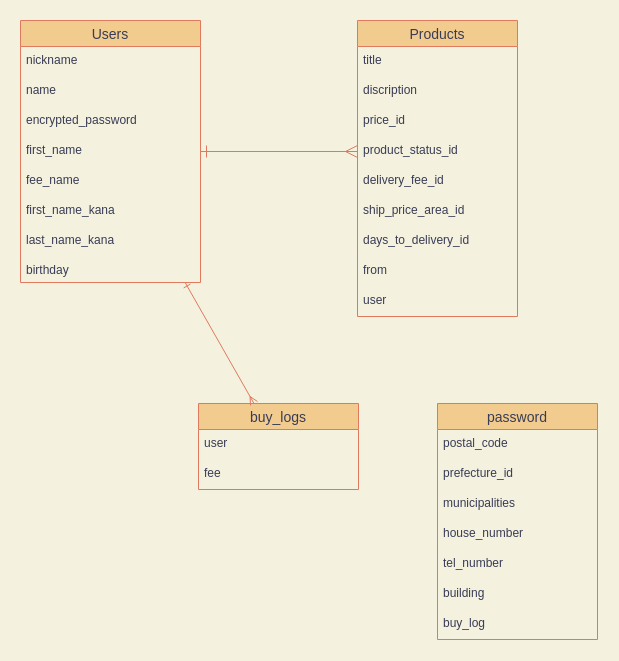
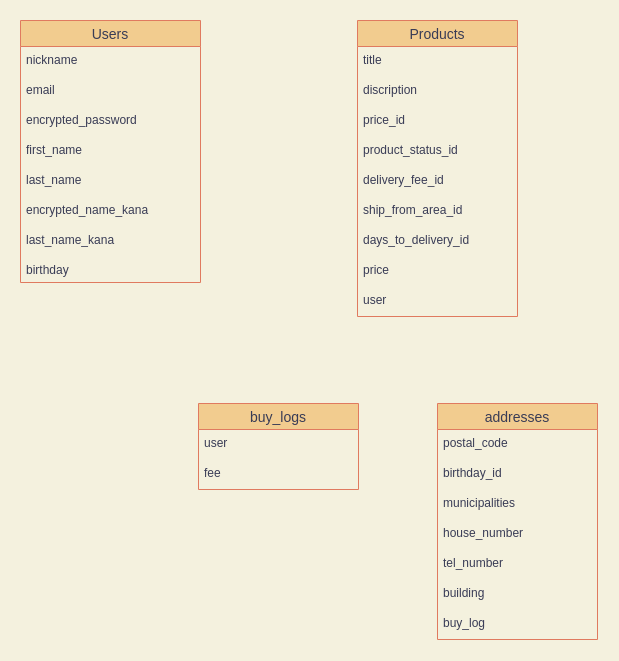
- <mxCell id="4" value="name" style="text;strokeColor=none;fillColor=none;spacingLeft=4;spacingRight=4;overflow=hidden;rotatable=0;points=[[0,0.5],[1,0.5]];portConstraint=eastwest;fontSize=12;fontColor=#393C56;" parent="2" vertex="1"><mxGeometry y="56" width="180" height="30" as="geometry" /></mxCell>
+ <mxCell id="4" value="email" style="text;strokeColor=none;fillColor=none;spacingLeft=4;spacingRight=4;overflow=hidden;rotatable=0;points=[[0,0.5],[1,0.5]];portConstraint=eastwest;fontSize=12;fontColor=#393C56;" parent="2" vertex="1"><mxGeometry y="56" width="180" height="30" as="geometry" /></mxCell>
- <mxCell id="32" style="edgeStyle=orthogonalEdgeStyle;rounded=0;orthogonalLoop=1;jettySize=auto;html=1;exitX=1;exitY=0.5;exitDx=0;exitDy=0;entryX=0;entryY=0.5;entryDx=0;entryDy=0;endArrow=ERmany;endFill=0;startArrow=ERone;startFill=0;targetPerimeterSpacing=10;endSize=10;sourcePerimeterSpacing=10;startSize=10;strokeColor=#E07A5F;fontColor=#393C56;labelBackgroundColor=#F4F1DE;" parent="1" source="6" target="23" edge="1"><mxGeometry relative="1" as="geometry" /></mxCell>
- <mxCell id="7" value="fee_name" style="text;strokeColor=none;fillColor=none;spacingLeft=4;spacingRight=4;overflow=hidden;rotatable=0;points=[[0,0.5],[1,0.5]];portConstraint=eastwest;fontSize=12;fontColor=#393C56;" parent="2" vertex="1"><mxGeometry y="146" width="180" height="30" as="geometry" /></mxCell>
+ <mxCell id="7" value="last_name" style="text;strokeColor=none;fillColor=none;spacingLeft=4;spacingRight=4;overflow=hidden;rotatable=0;points=[[0,0.5],[1,0.5]];portConstraint=eastwest;fontSize=12;fontColor=#393C56;" parent="2" vertex="1"><mxGeometry y="146" width="180" height="30" as="geometry" /></mxCell>
- <mxCell id="8" value="first_name_kana" style="text;strokeColor=none;fillColor=none;spacingLeft=4;spacingRight=4;overflow=hidden;rotatable=0;points=[[0,0.5],[1,0.5]];portConstraint=eastwest;fontSize=12;fontColor=#393C56;" parent="2" vertex="1"><mxGeometry y="176" width="180" height="30" as="geometry" /></mxCell>
+ <mxCell id="8" value="encrypted_name_kana" style="text;strokeColor=none;fillColor=none;spacingLeft=4;spacingRight=4;overflow=hidden;rotatable=0;points=[[0,0.5],[1,0.5]];portConstraint=eastwest;fontSize=12;fontColor=#393C56;" parent="2" vertex="1"><mxGeometry y="176" width="180" height="30" as="geometry" /></mxCell>
- <mxCell id="25" value="ship_price_area_id" style="text;strokeColor=none;fillColor=none;spacingLeft=4;spacingRight=4;overflow=hidden;rotatable=0;points=[[0,0.5],[1,0.5]];portConstraint=eastwest;fontSize=12;fontColor=#393C56;" parent="19" vertex="1"><mxGeometry y="176" width="160" height="30" as="geometry" /></mxCell>
+ <mxCell id="25" value="ship_from_area_id" style="text;strokeColor=none;fillColor=none;spacingLeft=4;spacingRight=4;overflow=hidden;rotatable=0;points=[[0,0.5],[1,0.5]];portConstraint=eastwest;fontSize=12;fontColor=#393C56;" parent="19" vertex="1"><mxGeometry y="176" width="160" height="30" as="geometry" /></mxCell>
- <mxCell id="27" value="from" style="text;strokeColor=none;fillColor=none;spacingLeft=4;spacingRight=4;overflow=hidden;rotatable=0;points=[[0,0.5],[1,0.5]];portConstraint=eastwest;fontSize=12;fontColor=#393C56;" parent="19" vertex="1"><mxGeometry y="236" width="160" height="30" as="geometry" /></mxCell>
+ <mxCell id="27" value="price" style="text;strokeColor=none;fillColor=none;spacingLeft=4;spacingRight=4;overflow=hidden;rotatable=0;points=[[0,0.5],[1,0.5]];portConstraint=eastwest;fontSize=12;fontColor=#393C56;" parent="19" vertex="1"><mxGeometry y="236" width="160" height="30" as="geometry" /></mxCell>
- <mxCell id="33" value="" style="fontSize=12;html=1;endArrow=ERmany;strokeColor=#E07A5F;fillColor=#F2CC8F;startArrow=ERone;startFill=0;endFill=0;fontColor=#393C56;labelBackgroundColor=#F4F1DE;" parent="1" source="2" target="29" edge="1"><mxGeometry width="100" height="100" relative="1" as="geometry"><mxPoint x="185" y="525" as="sourcePoint" /><mxPoint x="285" y="425" as="targetPoint" /></mxGeometry></mxCell>
- <mxCell id="11" value="password" style="swimlane;fontStyle=0;childLayout=stackLayout;horizontal=1;startSize=26;horizontalStack=0;resizeParent=1;resizeParentMax=0;resizeLast=0;collapsible=1;marginBottom=0;align=center;fontSize=14;fillColor=#F2CC8F;strokeColor=#E07A5F;fontColor=#393C56;" parent="1" vertex="1"><mxGeometry x="437" y="403" width="160" height="236" as="geometry" /></mxCell>
+ <mxCell id="11" value="addresses" style="swimlane;fontStyle=0;childLayout=stackLayout;horizontal=1;startSize=26;horizontalStack=0;resizeParent=1;resizeParentMax=0;resizeLast=0;collapsible=1;marginBottom=0;align=center;fontSize=14;fillColor=#F2CC8F;strokeColor=#E07A5F;fontColor=#393C56;" parent="1" vertex="1"><mxGeometry x="437" y="403" width="160" height="236" as="geometry" /></mxCell>
- <mxCell id="13" value="prefecture_id" style="text;strokeColor=none;fillColor=none;spacingLeft=4;spacingRight=4;overflow=hidden;rotatable=0;points=[[0,0.5],[1,0.5]];portConstraint=eastwest;fontSize=12;fontColor=#393C56;" parent="11" vertex="1"><mxGeometry y="56" width="160" height="30" as="geometry" /></mxCell>
+ <mxCell id="13" value="birthday_id" style="text;strokeColor=none;fillColor=none;spacingLeft=4;spacingRight=4;overflow=hidden;rotatable=0;points=[[0,0.5],[1,0.5]];portConstraint=eastwest;fontSize=12;fontColor=#393C56;" parent="11" vertex="1"><mxGeometry y="56" width="160" height="30" as="geometry" /></mxCell>
